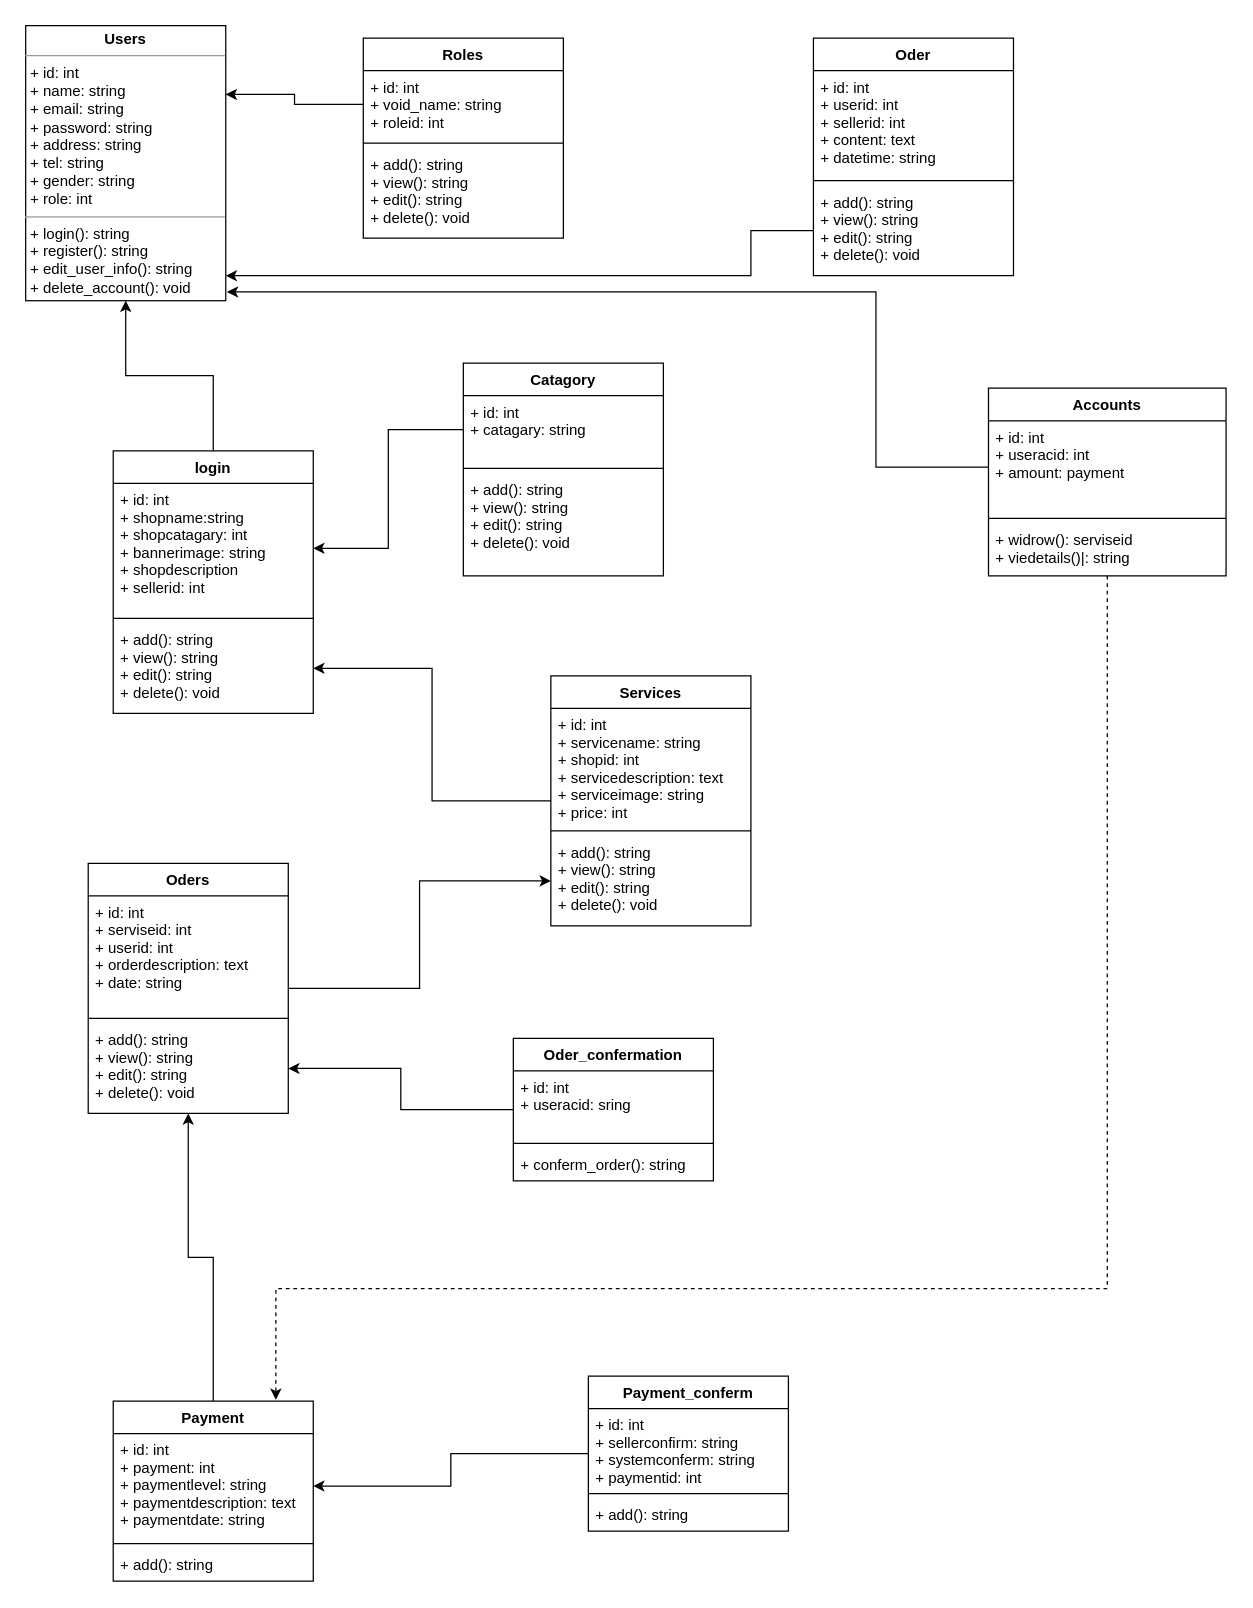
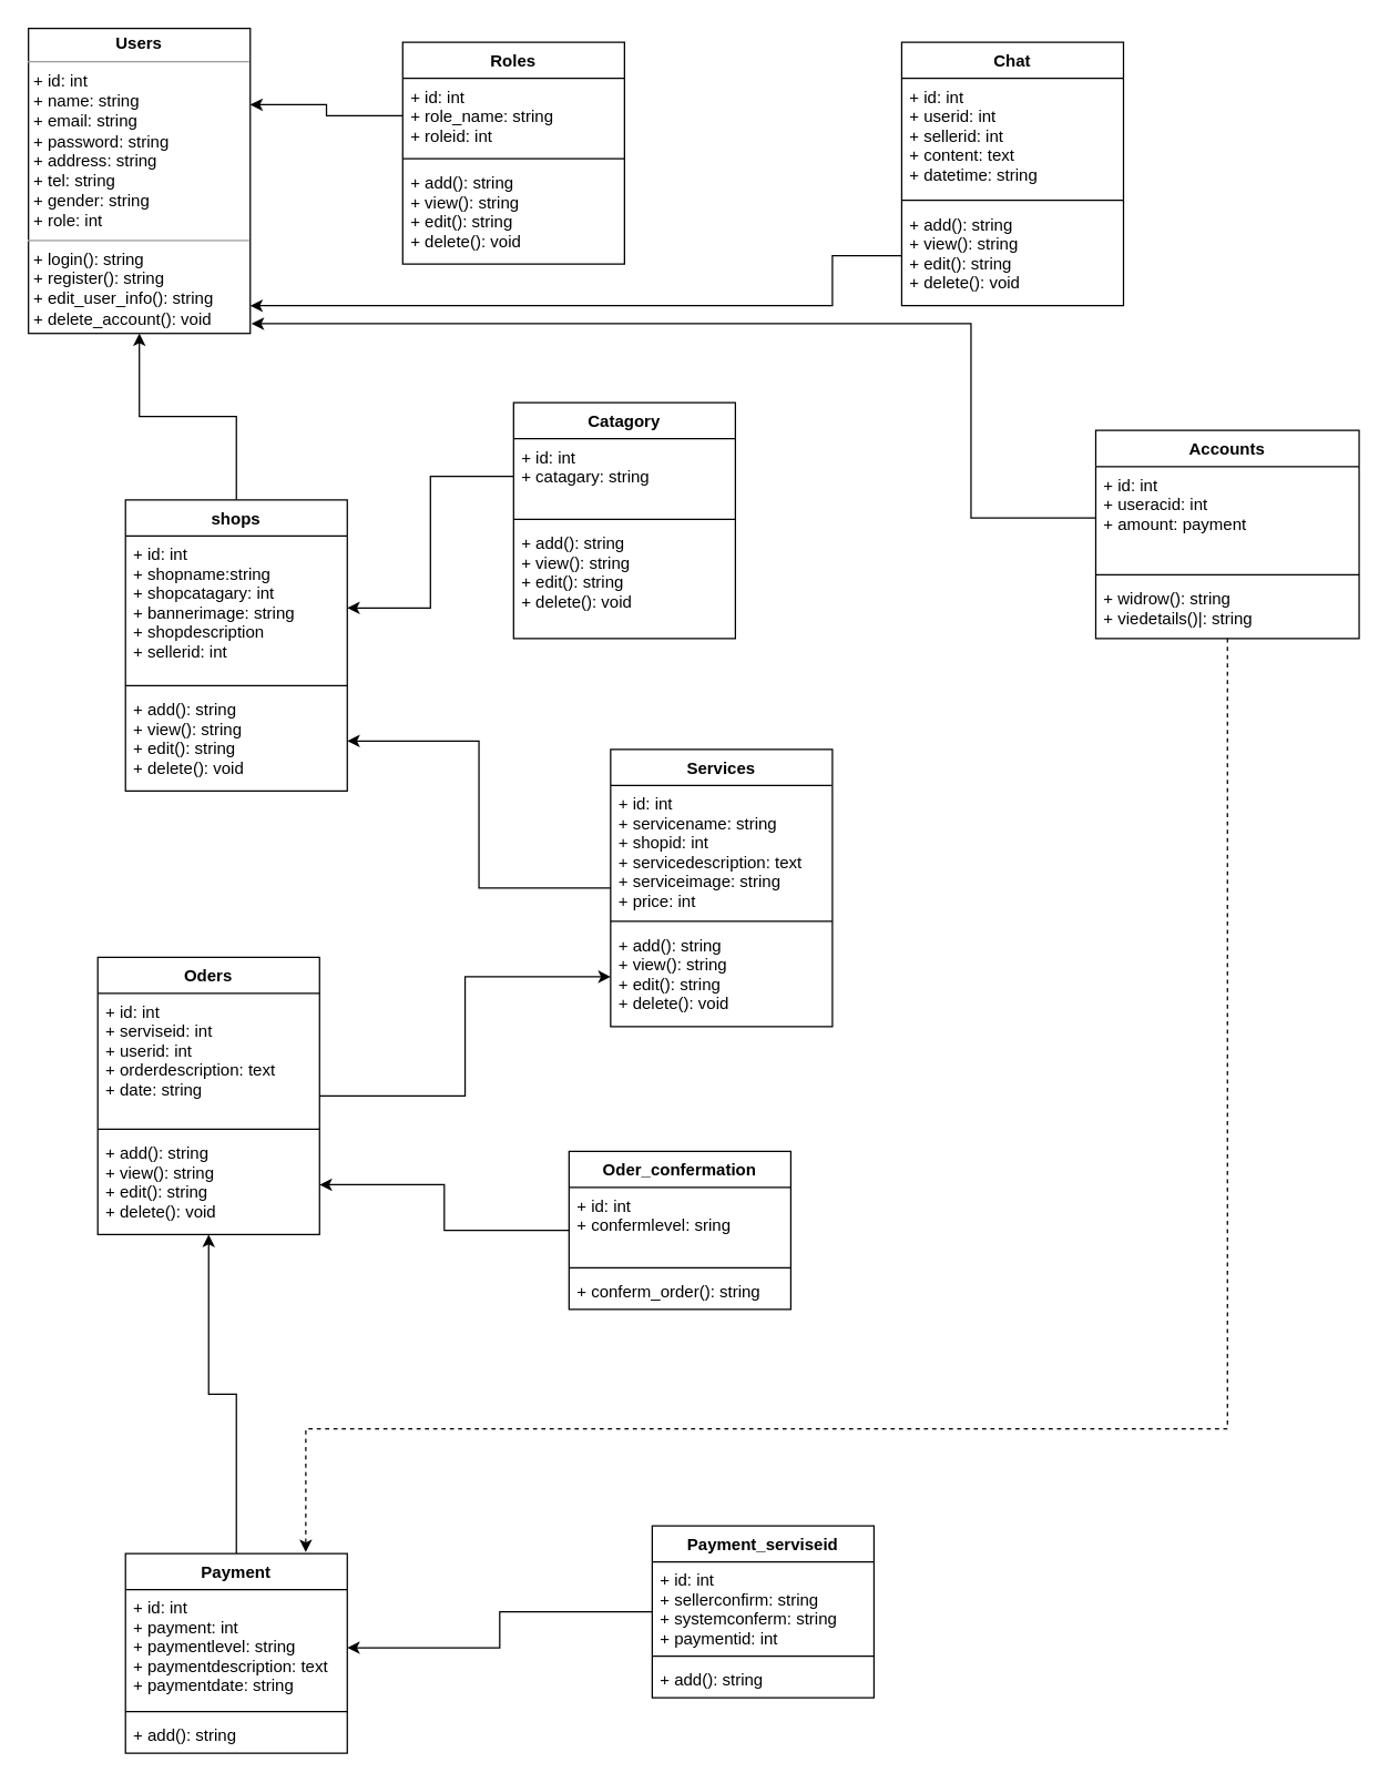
- <mxCell id="44" value="Oder" style="swimlane;fontStyle=1;align=center;verticalAlign=top;childLayout=stackLayout;horizontal=1;startSize=26;horizontalStack=0;resizeParent=1;resizeParentMax=0;resizeLast=0;collapsible=1;marginBottom=0;" parent="1" vertex="1"><mxGeometry x="650" y="30" width="160" height="190" as="geometry" /></mxCell>
+ <mxCell id="44" value="Chat" style="swimlane;fontStyle=1;align=center;verticalAlign=top;childLayout=stackLayout;horizontal=1;startSize=26;horizontalStack=0;resizeParent=1;resizeParentMax=0;resizeLast=0;collapsible=1;marginBottom=0;" parent="1" vertex="1"><mxGeometry x="650" y="30" width="160" height="190" as="geometry" /></mxCell>
- <mxCell id="4" value="+ id: int&#10;+ void_name: string&#10;+ roleid: int" style="text;strokeColor=none;fillColor=none;align=left;verticalAlign=top;spacingLeft=4;spacingRight=4;overflow=hidden;rotatable=0;points=[[0,0.5],[1,0.5]];portConstraint=eastwest;" parent="3" vertex="1"><mxGeometry y="26" width="160" height="54" as="geometry" /></mxCell>
+ <mxCell id="4" value="+ id: int&#10;+ role_name: string&#10;+ roleid: int" style="text;strokeColor=none;fillColor=none;align=left;verticalAlign=top;spacingLeft=4;spacingRight=4;overflow=hidden;rotatable=0;points=[[0,0.5],[1,0.5]];portConstraint=eastwest;" parent="3" vertex="1"><mxGeometry y="26" width="160" height="54" as="geometry" /></mxCell>
- <mxCell id="9" value="login" style="swimlane;fontStyle=1;align=center;verticalAlign=top;childLayout=stackLayout;horizontal=1;startSize=26;horizontalStack=0;resizeParent=1;resizeParentMax=0;resizeLast=0;collapsible=1;marginBottom=0;" parent="1" vertex="1"><mxGeometry x="90" y="360" width="160" height="210" as="geometry" /></mxCell>
+ <mxCell id="9" value="shops" style="swimlane;fontStyle=1;align=center;verticalAlign=top;childLayout=stackLayout;horizontal=1;startSize=26;horizontalStack=0;resizeParent=1;resizeParentMax=0;resizeLast=0;collapsible=1;marginBottom=0;" parent="1" vertex="1"><mxGeometry x="90" y="360" width="160" height="210" as="geometry" /></mxCell>
- <mxCell id="51" value="+ widrow(): serviseid&#10;+ viedetails()|: string" style="text;strokeColor=none;fillColor=none;align=left;verticalAlign=top;spacingLeft=4;spacingRight=4;overflow=hidden;rotatable=0;points=[[0,0.5],[1,0.5]];portConstraint=eastwest;" vertex="1" parent="48"><mxGeometry y="108" width="190" height="42" as="geometry" /></mxCell>
+ <mxCell id="51" value="+ widrow(): string&#10;+ viedetails()|: string" style="text;strokeColor=none;fillColor=none;align=left;verticalAlign=top;spacingLeft=4;spacingRight=4;overflow=hidden;rotatable=0;points=[[0,0.5],[1,0.5]];portConstraint=eastwest;" vertex="1" parent="48"><mxGeometry y="108" width="190" height="42" as="geometry" /></mxCell>
- <mxCell id="29" value="+ id: int&#10;+ useracid: sring&#10;" style="text;strokeColor=none;fillColor=none;align=left;verticalAlign=top;spacingLeft=4;spacingRight=4;overflow=hidden;rotatable=0;points=[[0,0.5],[1,0.5]];portConstraint=eastwest;" parent="28" vertex="1"><mxGeometry y="26" width="160" height="54" as="geometry" /></mxCell>
+ <mxCell id="29" value="+ id: int&#10;+ confermlevel: sring&#10;" style="text;strokeColor=none;fillColor=none;align=left;verticalAlign=top;spacingLeft=4;spacingRight=4;overflow=hidden;rotatable=0;points=[[0,0.5],[1,0.5]];portConstraint=eastwest;" parent="28" vertex="1"><mxGeometry y="26" width="160" height="54" as="geometry" /></mxCell>
- <mxCell id="38" value="Payment_conferm" style="swimlane;fontStyle=1;align=center;verticalAlign=top;childLayout=stackLayout;horizontal=1;startSize=26;horizontalStack=0;resizeParent=1;resizeParentMax=0;resizeLast=0;collapsible=1;marginBottom=0;" parent="1" vertex="1"><mxGeometry x="470" y="1100" width="160" height="124" as="geometry" /></mxCell>
+ <mxCell id="38" value="Payment_serviseid" style="swimlane;fontStyle=1;align=center;verticalAlign=top;childLayout=stackLayout;horizontal=1;startSize=26;horizontalStack=0;resizeParent=1;resizeParentMax=0;resizeLast=0;collapsible=1;marginBottom=0;" parent="1" vertex="1"><mxGeometry x="470" y="1100" width="160" height="124" as="geometry" /></mxCell>
